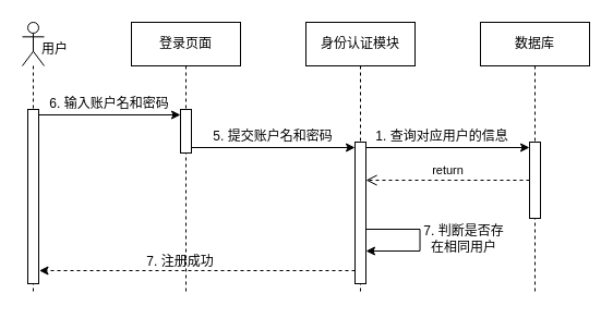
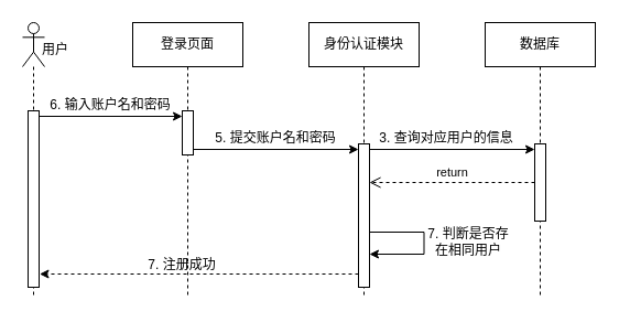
- <mxCell id="17" value="1. 查询对应用户的信息" style="text;html=1;align=center;verticalAlign=middle;whiteSpace=wrap;rounded=0;" vertex="1" parent="1"><mxGeometry x="340" y="110" width="130" height="30" as="geometry" /></mxCell>
+ <mxCell id="17" value="3. 查询对应用户的信息" style="text;html=1;align=center;verticalAlign=middle;whiteSpace=wrap;rounded=0;" vertex="1" parent="1"><mxGeometry x="340" y="110" width="130" height="30" as="geometry" /></mxCell>
